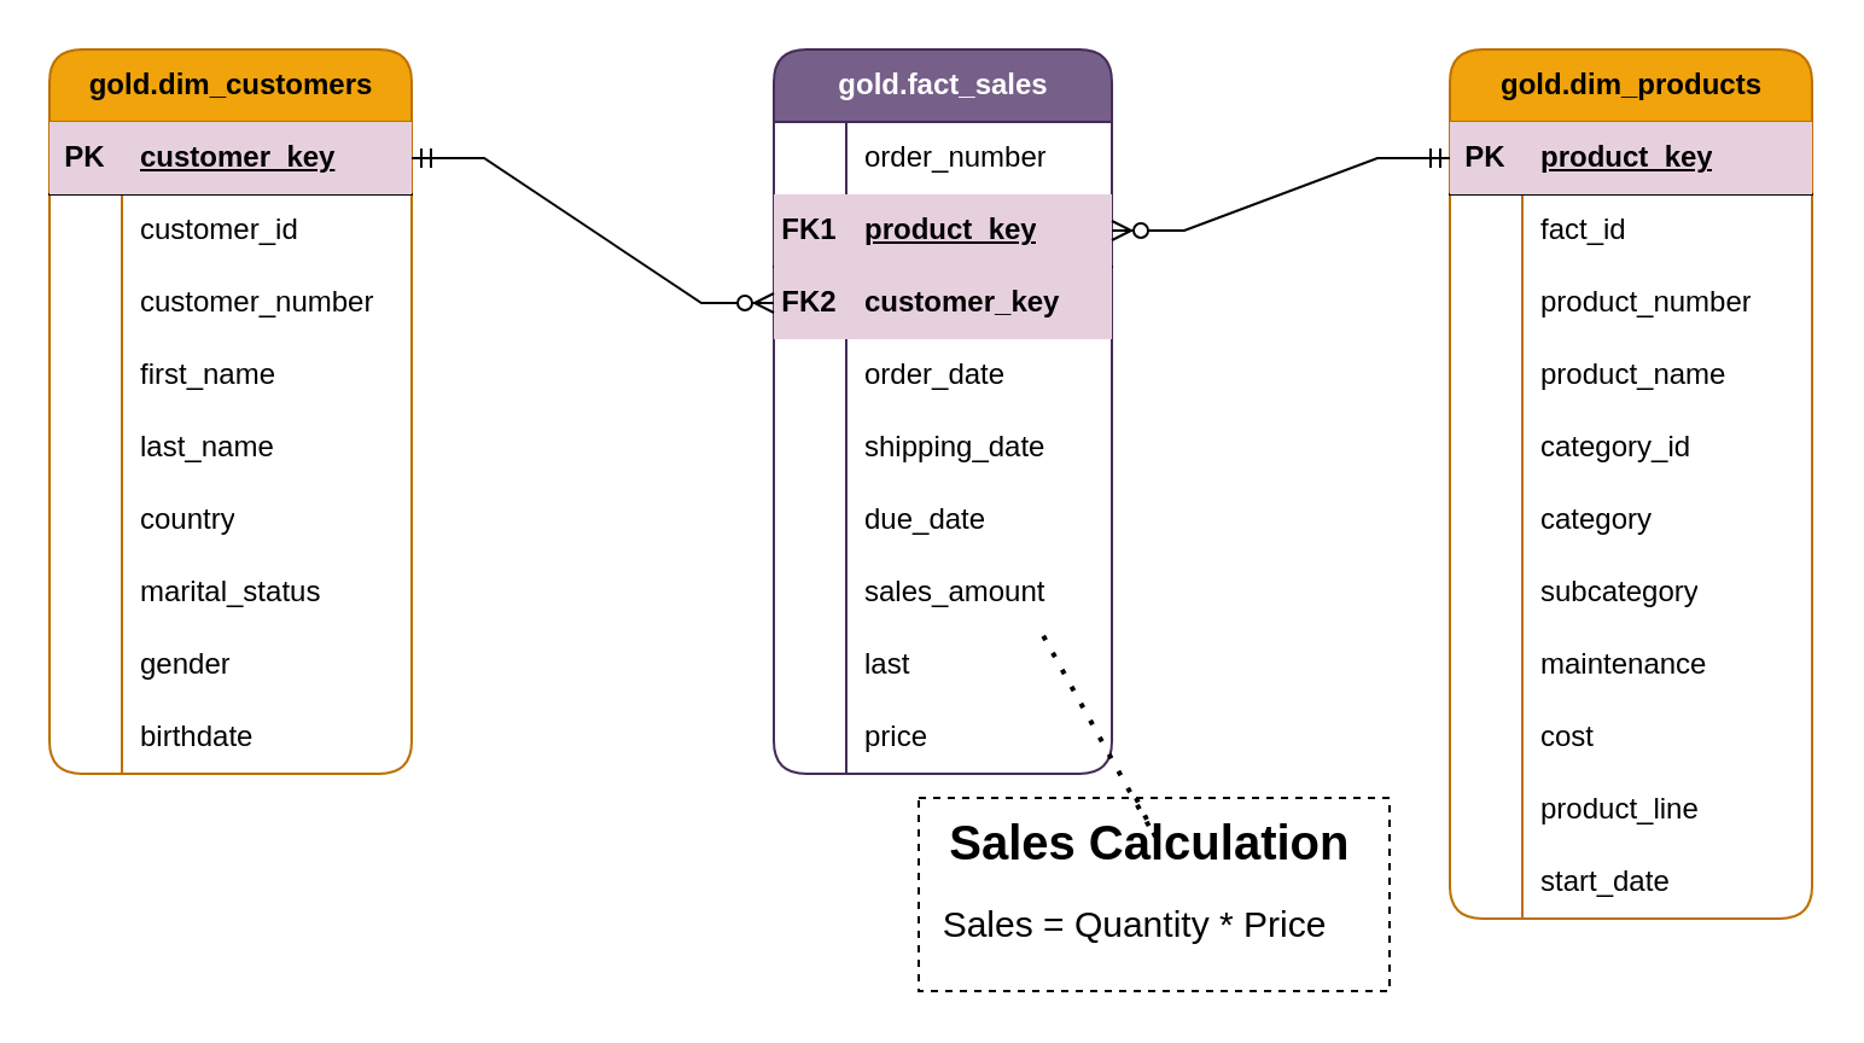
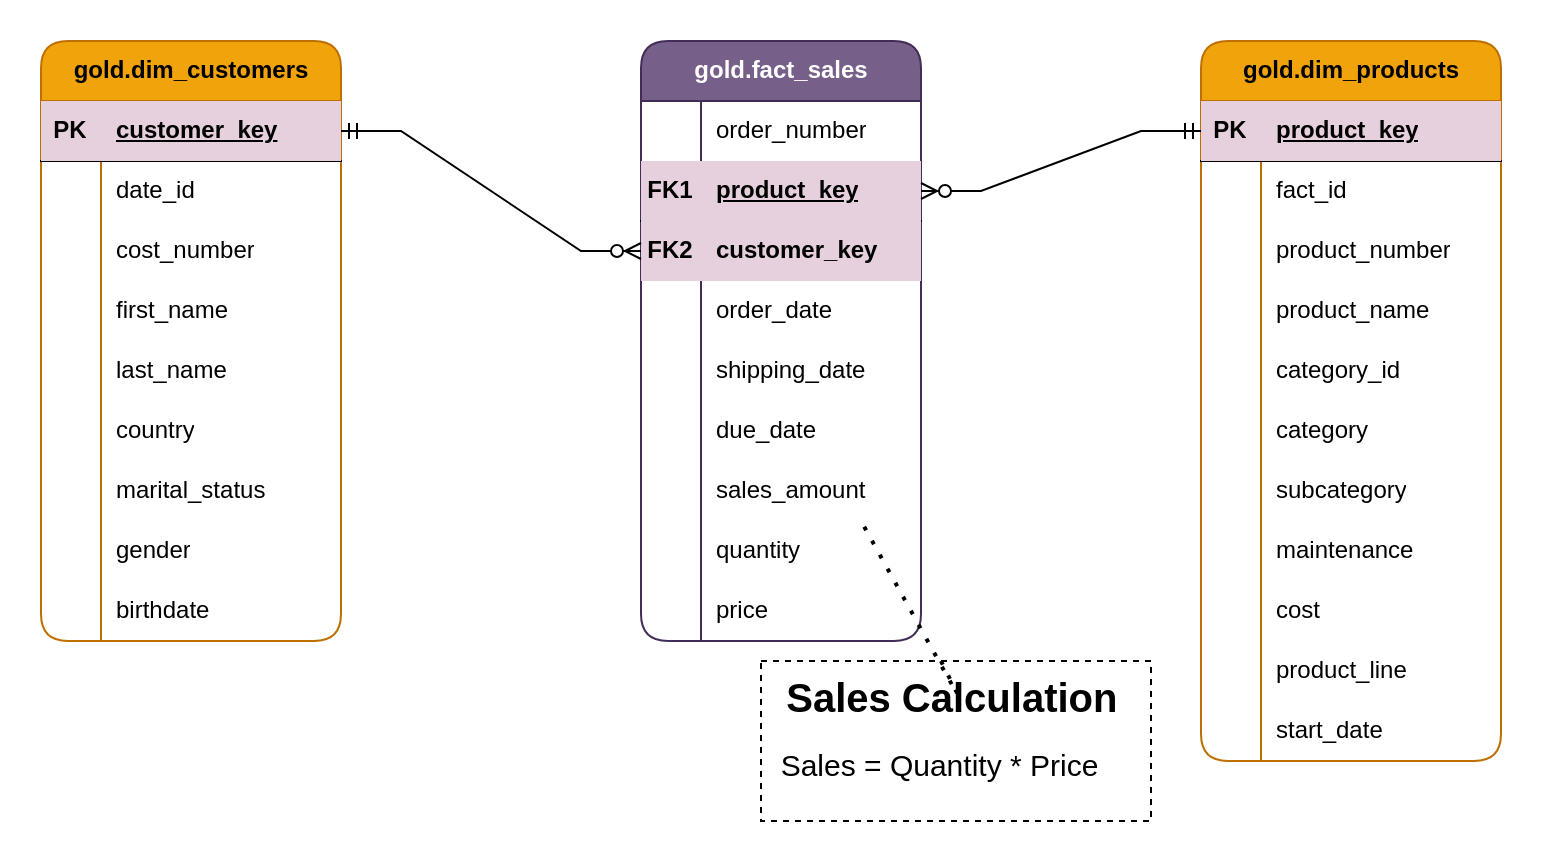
- <mxCell id="36" value="customer_id" style="shape=partialRectangle;connectable=0;fillColor=none;top=0;left=0;bottom=0;right=0;align=left;spacingLeft=6;overflow=hidden;whiteSpace=wrap;html=1;" vertex="1" parent="34"><mxGeometry x="30" width="120" height="30" as="geometry"><mxRectangle width="120" height="30" as="alternateBounds" /></mxGeometry></mxCell>
+ <mxCell id="36" value="date_id" style="shape=partialRectangle;connectable=0;fillColor=none;top=0;left=0;bottom=0;right=0;align=left;spacingLeft=6;overflow=hidden;whiteSpace=wrap;html=1;" vertex="1" parent="34"><mxGeometry x="30" width="120" height="30" as="geometry"><mxRectangle width="120" height="30" as="alternateBounds" /></mxGeometry></mxCell>
- <mxCell id="39" value="customer_number" style="shape=partialRectangle;connectable=0;fillColor=none;top=0;left=0;bottom=0;right=0;align=left;spacingLeft=6;overflow=hidden;whiteSpace=wrap;html=1;" vertex="1" parent="37"><mxGeometry x="30" width="120" height="30" as="geometry"><mxRectangle width="120" height="30" as="alternateBounds" /></mxGeometry></mxCell>
+ <mxCell id="39" value="cost_number" style="shape=partialRectangle;connectable=0;fillColor=none;top=0;left=0;bottom=0;right=0;align=left;spacingLeft=6;overflow=hidden;whiteSpace=wrap;html=1;" vertex="1" parent="37"><mxGeometry x="30" width="120" height="30" as="geometry"><mxRectangle width="120" height="30" as="alternateBounds" /></mxGeometry></mxCell>
- <mxCell id="26" value="last" style="shape=partialRectangle;connectable=0;fillColor=none;top=0;left=0;bottom=0;right=0;align=left;spacingLeft=6;overflow=hidden;whiteSpace=wrap;html=1;" vertex="1" parent="24"><mxGeometry x="30" width="110" height="30" as="geometry"><mxRectangle width="110" height="30" as="alternateBounds" /></mxGeometry></mxCell>
+ <mxCell id="26" value="quantity" style="shape=partialRectangle;connectable=0;fillColor=none;top=0;left=0;bottom=0;right=0;align=left;spacingLeft=6;overflow=hidden;whiteSpace=wrap;html=1;" vertex="1" parent="24"><mxGeometry x="30" width="110" height="30" as="geometry"><mxRectangle width="110" height="30" as="alternateBounds" /></mxGeometry></mxCell>
